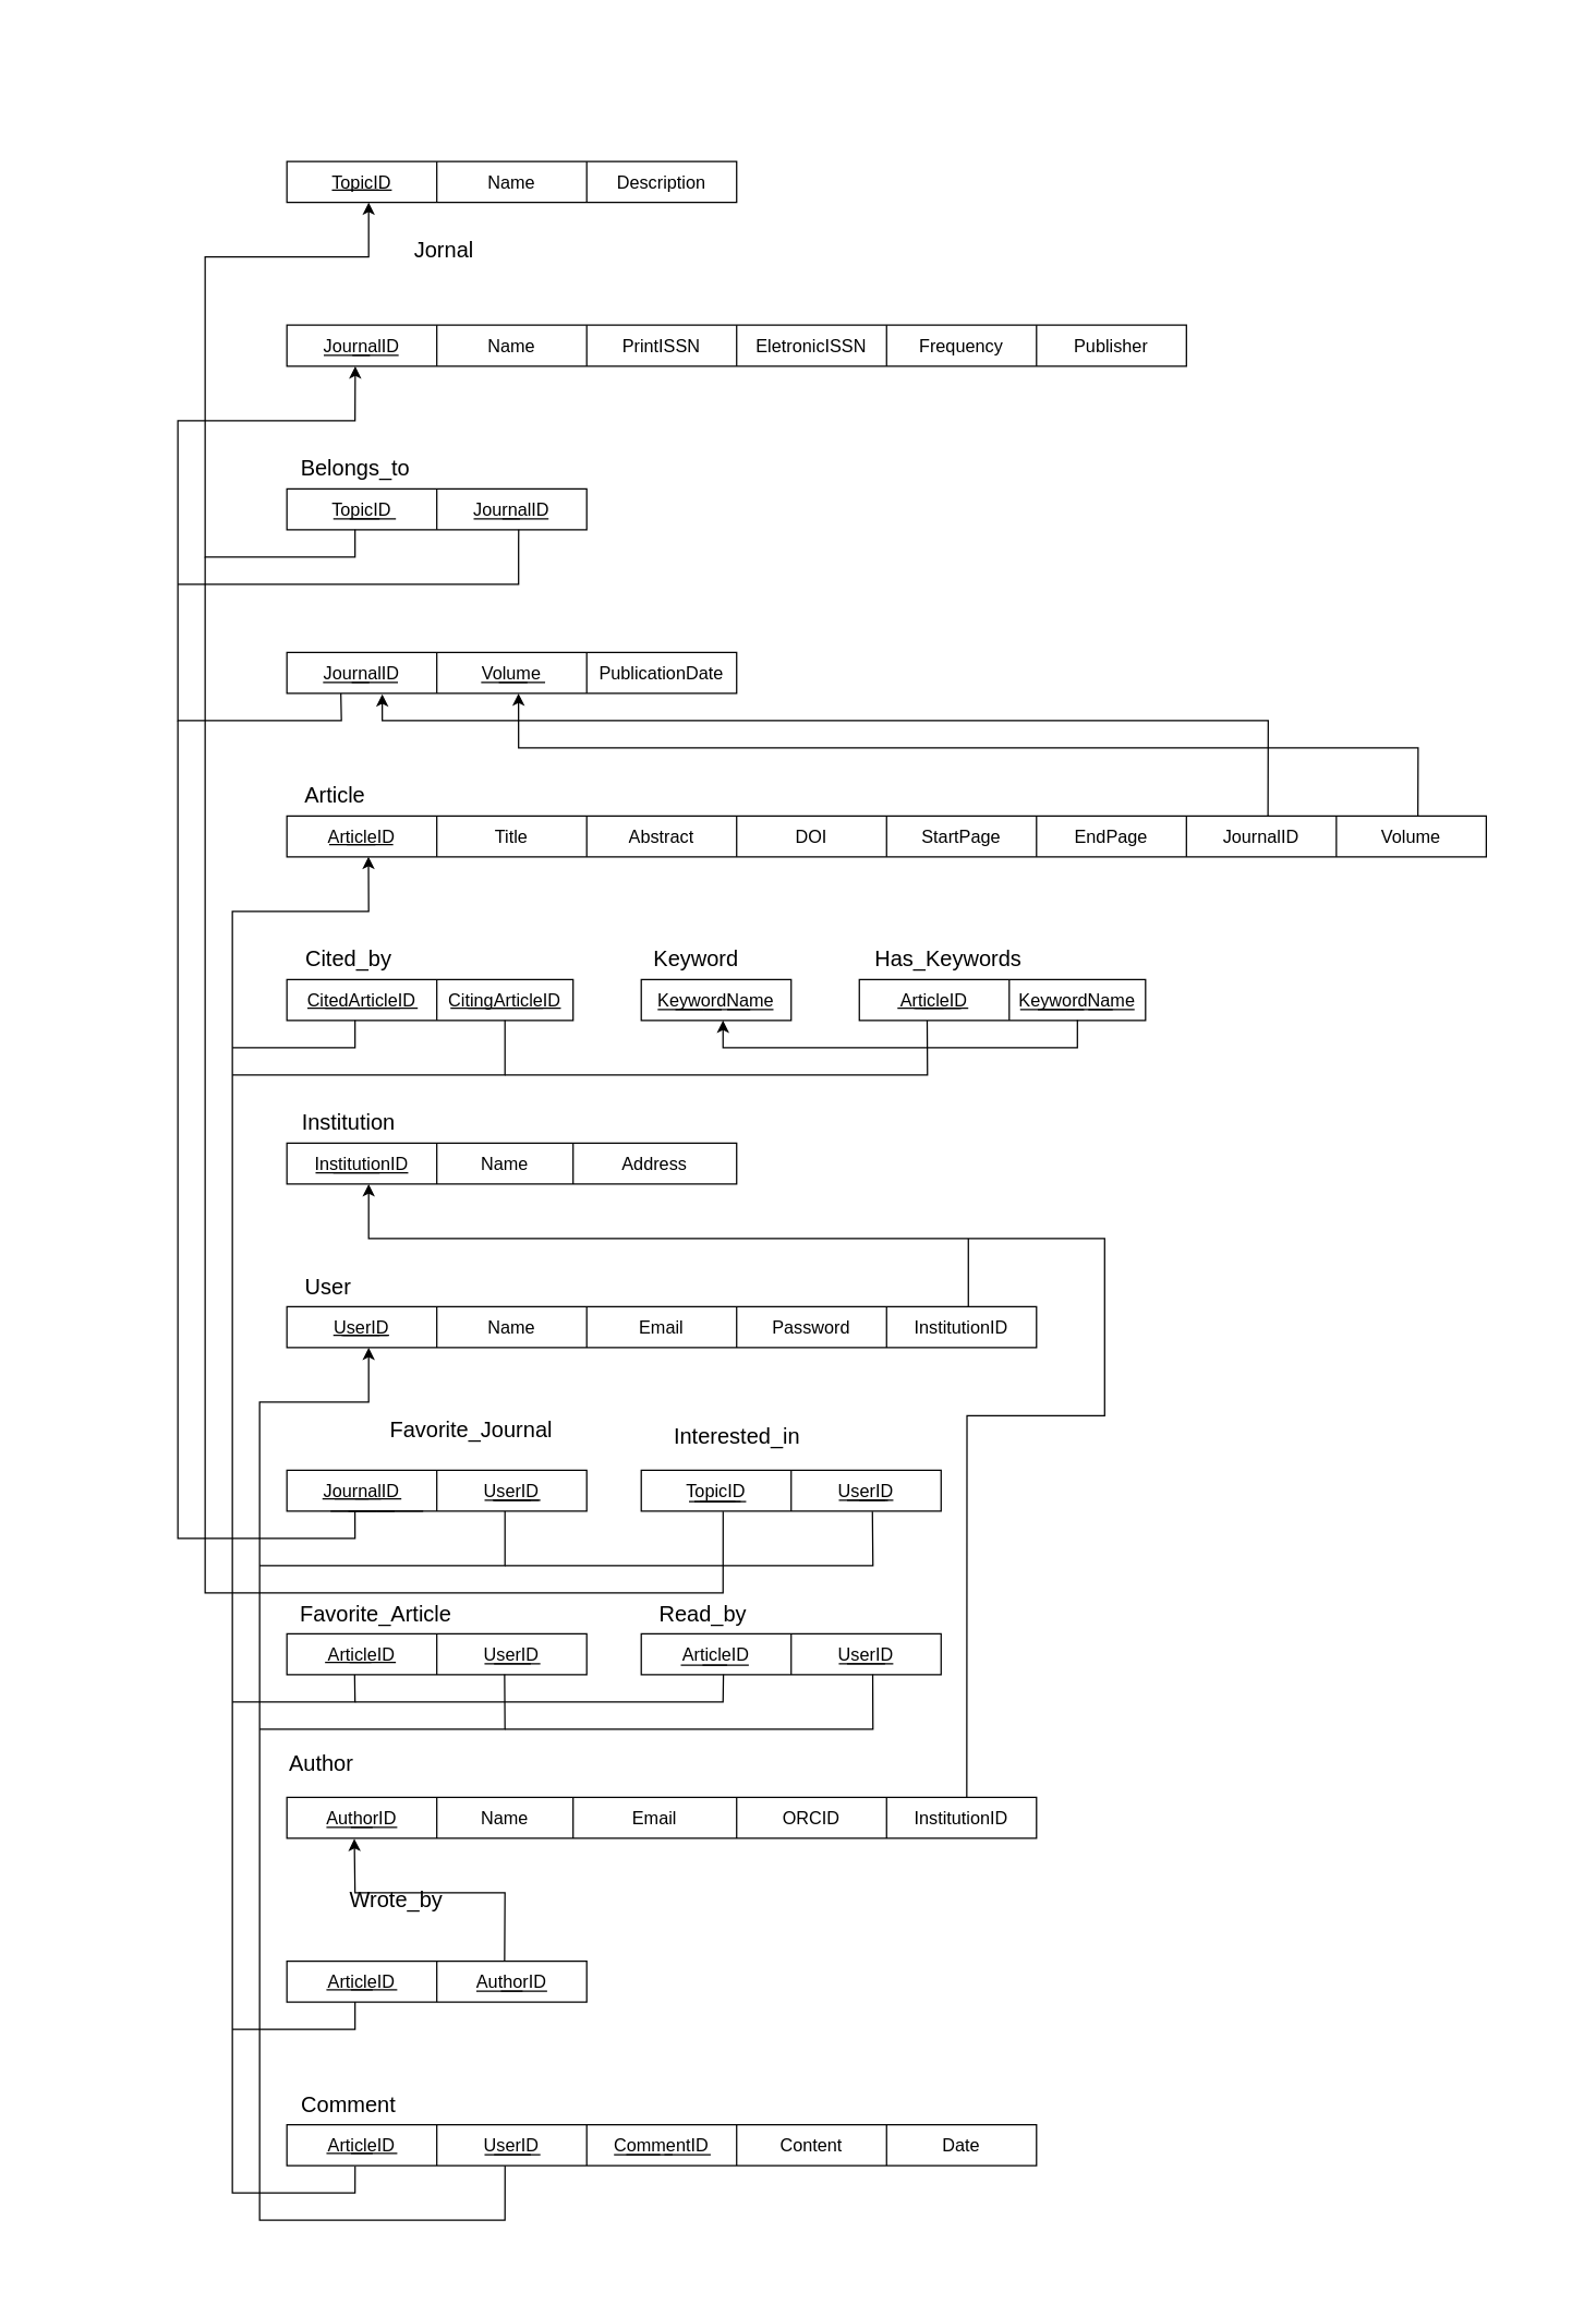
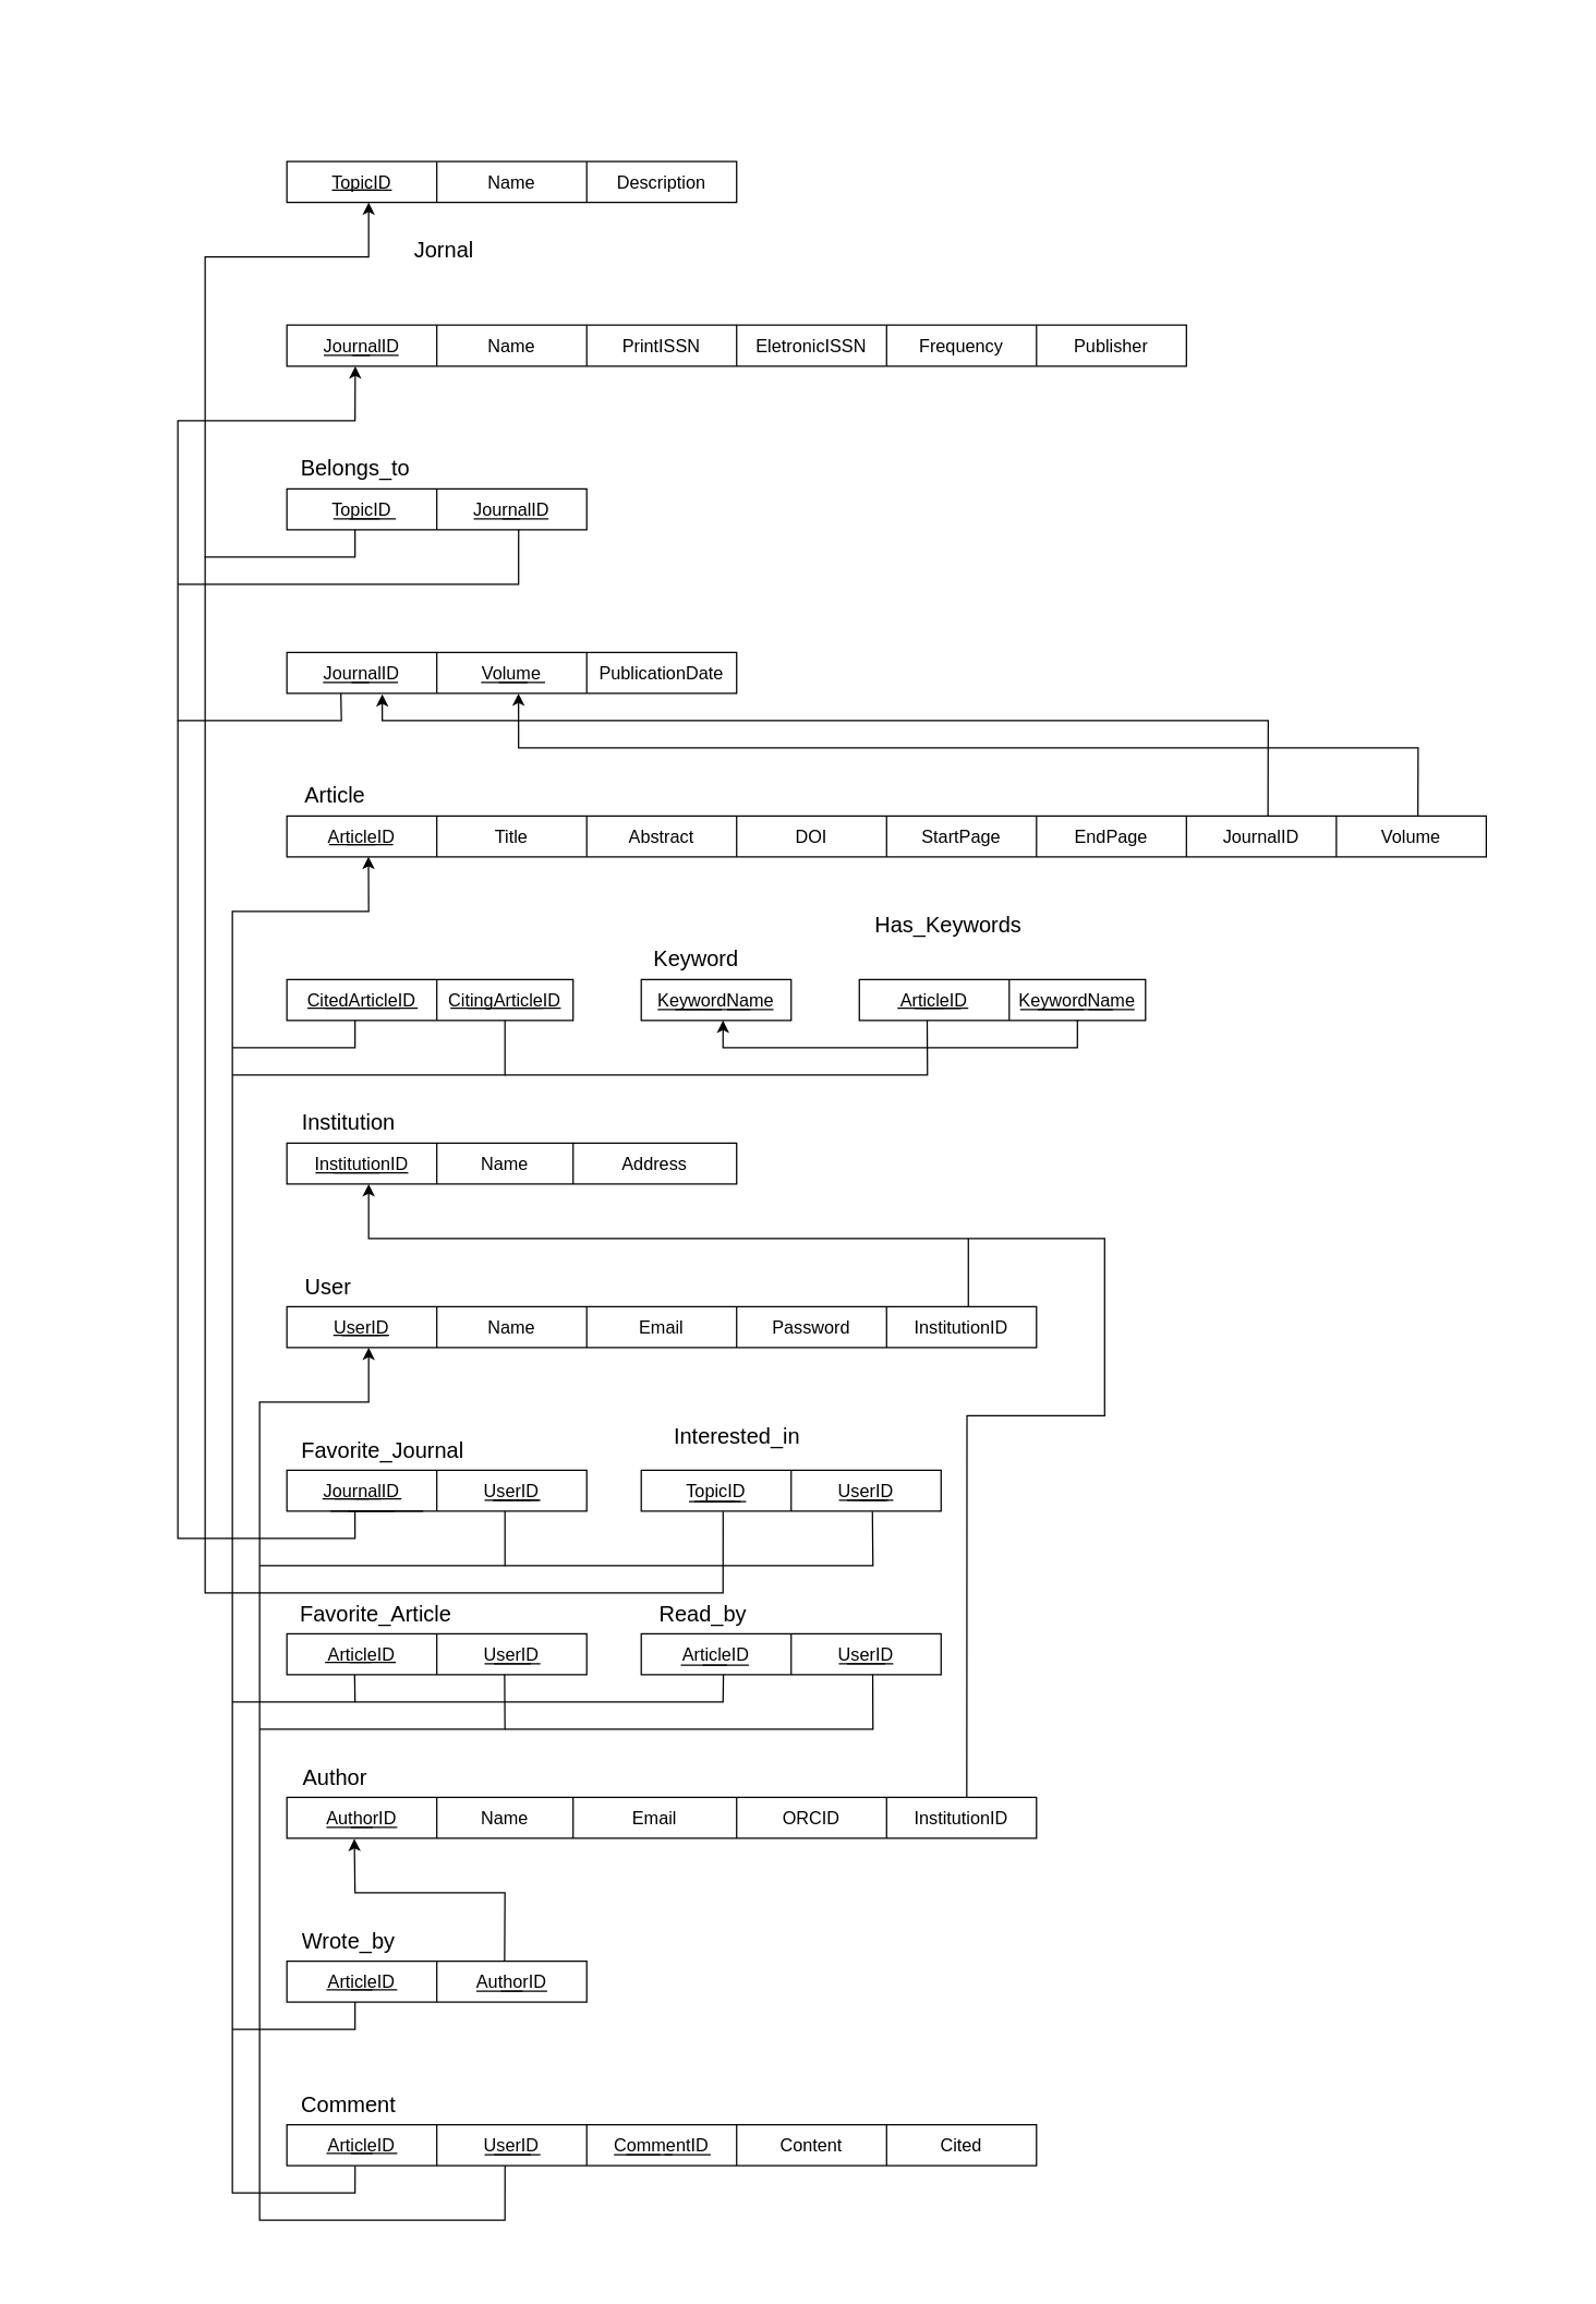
- <mxCell id="116" value="Cited_by" style="text;html=1;align=center;verticalAlign=middle;resizable=0;points=[];autosize=1;strokeColor=none;fillColor=none;fontFamily=Helvetica;fontSize=16;fontColor=default;" parent="1" vertex="1"><mxGeometry x="210" y="688" width="90" height="30" as="geometry" /></mxCell>
- <mxCell id="123" value="Has_Keywords" style="text;html=1;align=center;verticalAlign=middle;resizable=0;points=[];autosize=1;strokeColor=none;fillColor=none;fontFamily=Helvetica;fontSize=16;fontColor=default;" parent="1" vertex="1"><mxGeometry x="630" y="688" width="130" height="30" as="geometry" /></mxCell>
+ <mxCell id="123" value="Has_Keywords" style="text;html=1;align=center;verticalAlign=middle;resizable=0;points=[];autosize=1;strokeColor=none;fillColor=none;fontFamily=Helvetica;fontSize=16;fontColor=default;" parent="1" vertex="1"><mxGeometry x="630" y="663" width="130" height="30" as="geometry" /></mxCell>
- <mxCell id="95" value="Favorite_Journal" style="text;html=1;align=center;verticalAlign=middle;resizable=0;points=[];autosize=1;strokeColor=none;fillColor=none;fontFamily=Helvetica;fontSize=16;fontColor=default;" parent="1" vertex="1"><mxGeometry x="275" y="1033" width="140" height="30" as="geometry" /></mxCell>
+ <mxCell id="95" value="Favorite_Journal" style="text;html=1;align=center;verticalAlign=middle;resizable=0;points=[];autosize=1;strokeColor=none;fillColor=none;fontFamily=Helvetica;fontSize=16;fontColor=default;" parent="1" vertex="1"><mxGeometry x="210" y="1048" width="140" height="30" as="geometry" /></mxCell>
- <mxCell id="23" value="Author" style="text;html=1;align=center;verticalAlign=middle;resizable=0;points=[];autosize=1;strokeColor=none;fillColor=none;fontFamily=Helvetica;fontSize=16;fontColor=default;" parent="1" vertex="1"><mxGeometry x="200" y="1278" width="70" height="30" as="geometry" /></mxCell>
+ <mxCell id="23" value="Author" style="text;html=1;align=center;verticalAlign=middle;resizable=0;points=[];autosize=1;strokeColor=none;fillColor=none;fontFamily=Helvetica;fontSize=16;fontColor=default;" parent="1" vertex="1"><mxGeometry x="210" y="1288" width="70" height="30" as="geometry" /></mxCell>
- <mxCell id="109" value="Wrote_by" style="text;html=1;align=center;verticalAlign=middle;resizable=0;points=[];autosize=1;strokeColor=none;fillColor=none;fontFamily=Helvetica;fontSize=16;fontColor=default;" parent="1" vertex="1"><mxGeometry x="245" y="1378" width="90" height="30" as="geometry" /></mxCell>
+ <mxCell id="109" value="Wrote_by" style="text;html=1;align=center;verticalAlign=middle;resizable=0;points=[];autosize=1;strokeColor=none;fillColor=none;fontFamily=Helvetica;fontSize=16;fontColor=default;" parent="1" vertex="1"><mxGeometry x="210" y="1408" width="90" height="30" as="geometry" /></mxCell>
- <mxCell id="66" value="Date" style="shape=partialRectangle;html=1;whiteSpace=wrap;connectable=0;strokeColor=inherit;overflow=hidden;fillColor=none;top=0;left=0;bottom=0;right=0;pointerEvents=1;fontSize=13;" parent="61" vertex="1"><mxGeometry x="440" width="110" height="30" as="geometry"><mxRectangle width="110" height="30" as="alternateBounds" /></mxGeometry></mxCell>
+ <mxCell id="66" value="Cited" style="shape=partialRectangle;html=1;whiteSpace=wrap;connectable=0;strokeColor=inherit;overflow=hidden;fillColor=none;top=0;left=0;bottom=0;right=0;pointerEvents=1;fontSize=13;" parent="61" vertex="1"><mxGeometry x="440" width="110" height="30" as="geometry"><mxRectangle width="110" height="30" as="alternateBounds" /></mxGeometry></mxCell>
